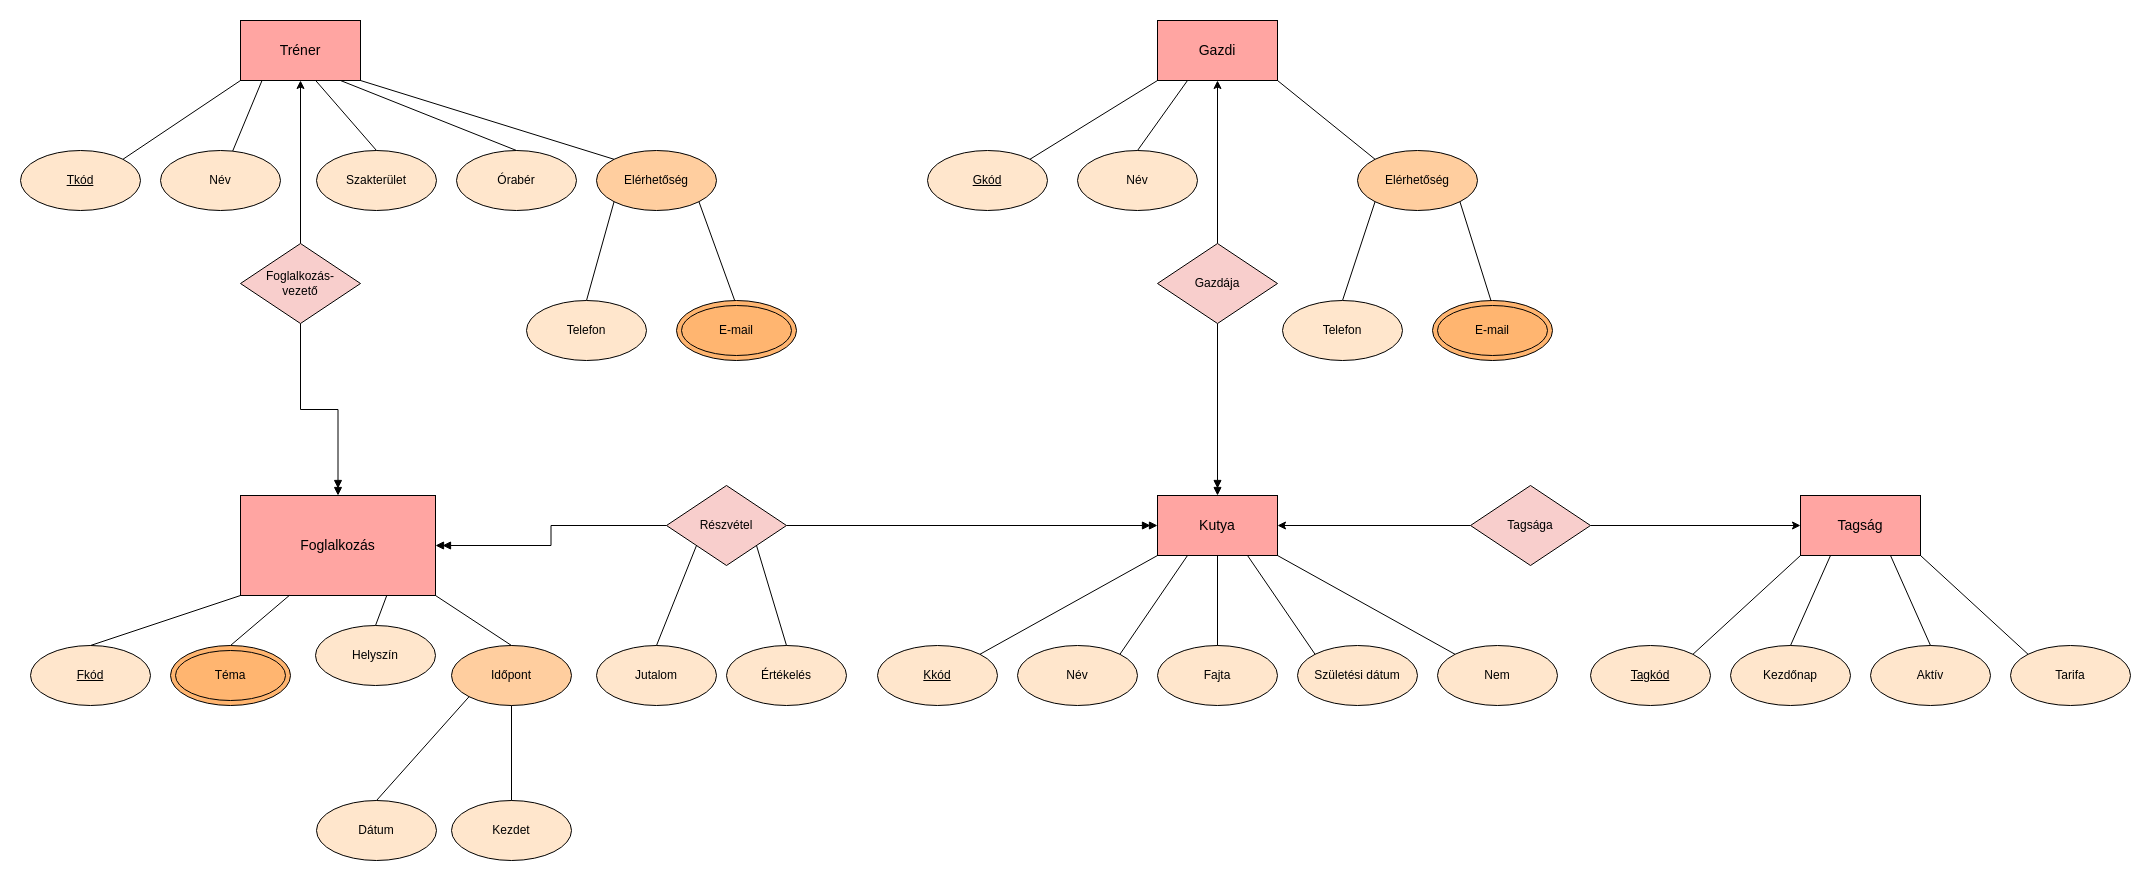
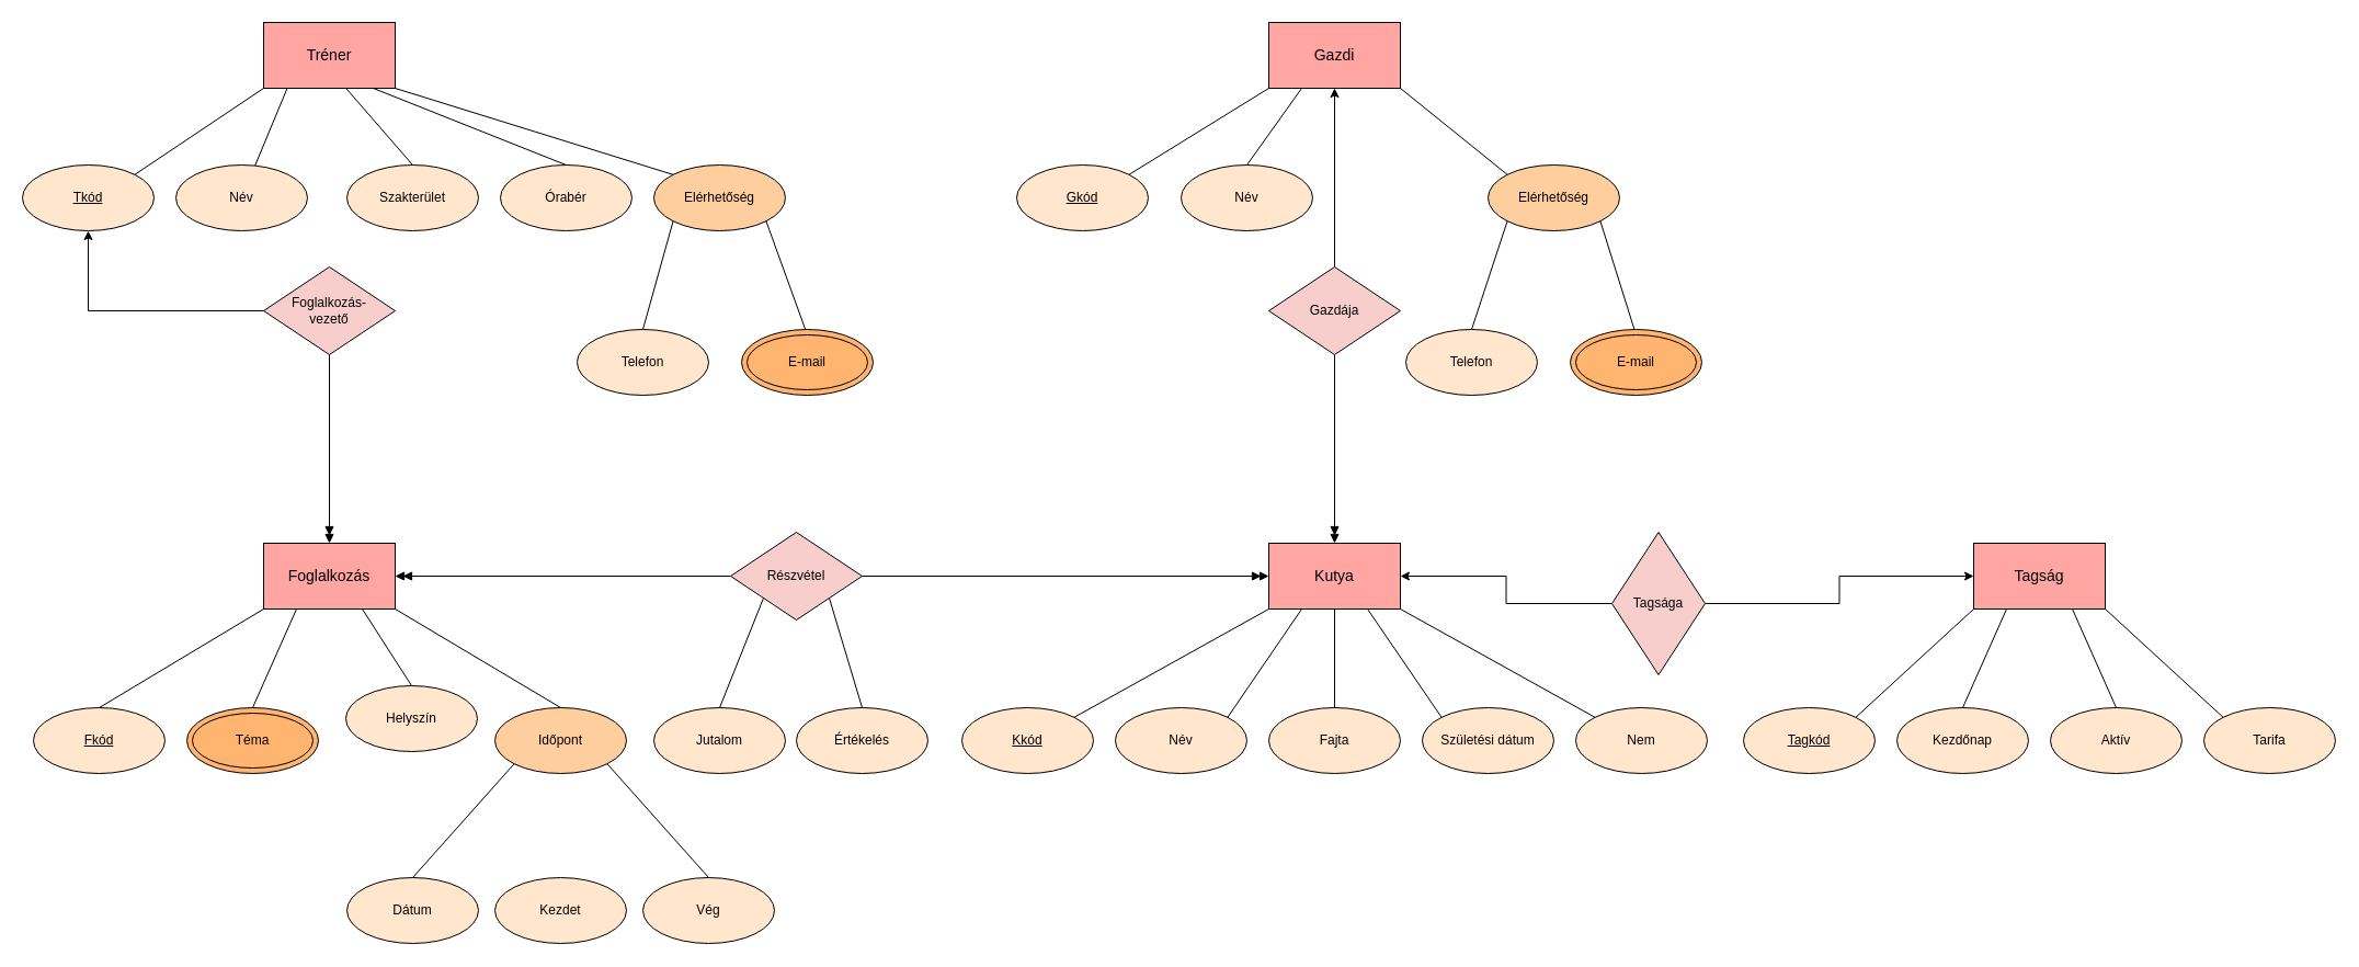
- <mxCell id="21" style="edgeStyle=orthogonalEdgeStyle;rounded=0;orthogonalLoop=1;jettySize=auto;html=1;fontFamily=Helvetica;fontSize=12;fontColor=default;" parent="1" source="22" target="3" edge="1"><mxGeometry relative="1" as="geometry" /></mxCell>
+ <mxCell id="21" style="edgeStyle=orthogonalEdgeStyle;rounded=0;orthogonalLoop=1;jettySize=auto;html=1;fontFamily=Helvetica;fontSize=12;fontColor=default;" parent="1" source="22" target="9" edge="1"><mxGeometry relative="1" as="geometry" /></mxCell>
- <mxCell id="26" value="Tagsága" style="rhombus;whiteSpace=wrap;html=1;strokeColor=default;align=center;verticalAlign=middle;fontFamily=Helvetica;fontSize=12;fontColor=default;fillColor=#F8CECC;" parent="1" vertex="1"><mxGeometry x="1470" y="485" width="120" height="80" as="geometry" /></mxCell>
+ <mxCell id="26" value="Tagsága" style="rhombus;whiteSpace=wrap;html=1;strokeColor=default;align=center;verticalAlign=middle;fontFamily=Helvetica;fontSize=12;fontColor=default;fillColor=#F8CECC;" parent="1" vertex="1"><mxGeometry x="1470" y="485" width="85" height="130" as="geometry" /></mxCell>
- <mxCell id="5" value="Foglalkozás" style="rounded=0;whiteSpace=wrap;html=1;fillColor=#FFA5A2;strokeColor=#000000;fontSize=14;" parent="1" vertex="1"><mxGeometry x="240" y="495" width="195" height="100" as="geometry" /></mxCell>
+ <mxCell id="5" value="Foglalkozás" style="rounded=0;whiteSpace=wrap;html=1;fillColor=#FFA5A2;strokeColor=#000000;fontSize=14;" parent="1" vertex="1"><mxGeometry x="240" y="495" width="120" height="60" as="geometry" /></mxCell>
+ <mxCell id="56" value="" style="endArrow=none;html=1;rounded=0;exitX=1;exitY=1;exitDx=0;exitDy=0;entryX=0.5;entryY=0;entryDx=0;entryDy=0;" parent="1" source="34" target="37" edge="1"><mxGeometry width="50" height="50" relative="1" as="geometry"><mxPoint x="596" y="795" as="sourcePoint" /><mxPoint x="606" y="905" as="targetPoint" /></mxGeometry></mxCell>
- <mxCell id="55" value="" style="endArrow=none;html=1;rounded=0;exitX=0.5;exitY=1;exitDx=0;exitDy=0;entryX=0.5;entryY=0;entryDx=0;entryDy=0;" parent="1" source="34" target="36" edge="1"><mxGeometry width="50" height="50" relative="1" as="geometry"><mxPoint x="596" y="795" as="sourcePoint" /><mxPoint x="646" y="745" as="targetPoint" /></mxGeometry></mxCell>
+ <mxCell id="37" value="&lt;span style=&quot;font-weight: normal;&quot;&gt;Vég&lt;/span&gt;" style="ellipse;whiteSpace=wrap;html=1;fontStyle=1;fillColor=#FFE6CC;" parent="1" vertex="1"><mxGeometry x="586" y="800" width="120" height="60" as="geometry" /></mxCell>
